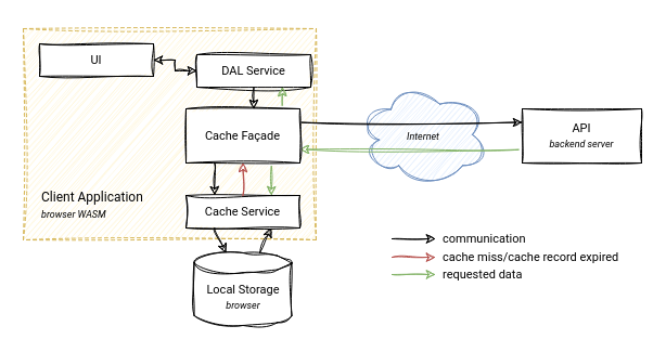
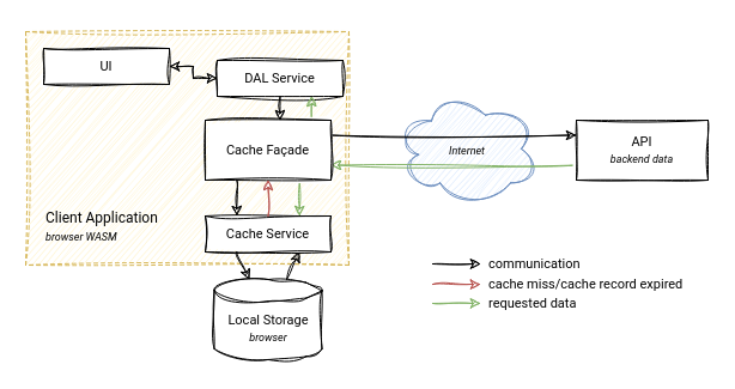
- <mxCell id="8" value="&lt;div&gt;API&lt;br&gt;&lt;i&gt;&lt;font style=&quot;font-size: 9px;&quot;&gt;backend server&lt;/font&gt;&lt;/i&gt;&lt;br&gt;&lt;/div&gt;" style="rounded=0;whiteSpace=wrap;html=1;fontFamily=Roboto;sketch=1;jiggle=2;curveFitting=1;strokeColor=default;align=center;verticalAlign=middle;fontSize=11;fontColor=default;labelBackgroundColor=default;fontSource=https%3A%2F%2Ffonts.googleapis.com%2Fcss%3Ffamily%3DRoboto;spacingRight=0;" parent="1" vertex="1"><mxGeometry x="481" y="100" width="110" height="50" as="geometry" /></mxCell>
+ <mxCell id="8" value="&lt;div&gt;API&lt;br&gt;&lt;i&gt;&lt;font style=&quot;font-size: 9px;&quot;&gt;backend data&lt;/font&gt;&lt;/i&gt;&lt;br&gt;&lt;/div&gt;" style="rounded=0;whiteSpace=wrap;html=1;fontFamily=Roboto;sketch=1;jiggle=2;curveFitting=1;strokeColor=default;align=center;verticalAlign=middle;fontSize=11;fontColor=default;labelBackgroundColor=default;fontSource=https%3A%2F%2Ffonts.googleapis.com%2Fcss%3Ffamily%3DRoboto;spacingRight=0;" parent="1" vertex="1"><mxGeometry x="481" y="100" width="110" height="50" as="geometry" /></mxCell>
